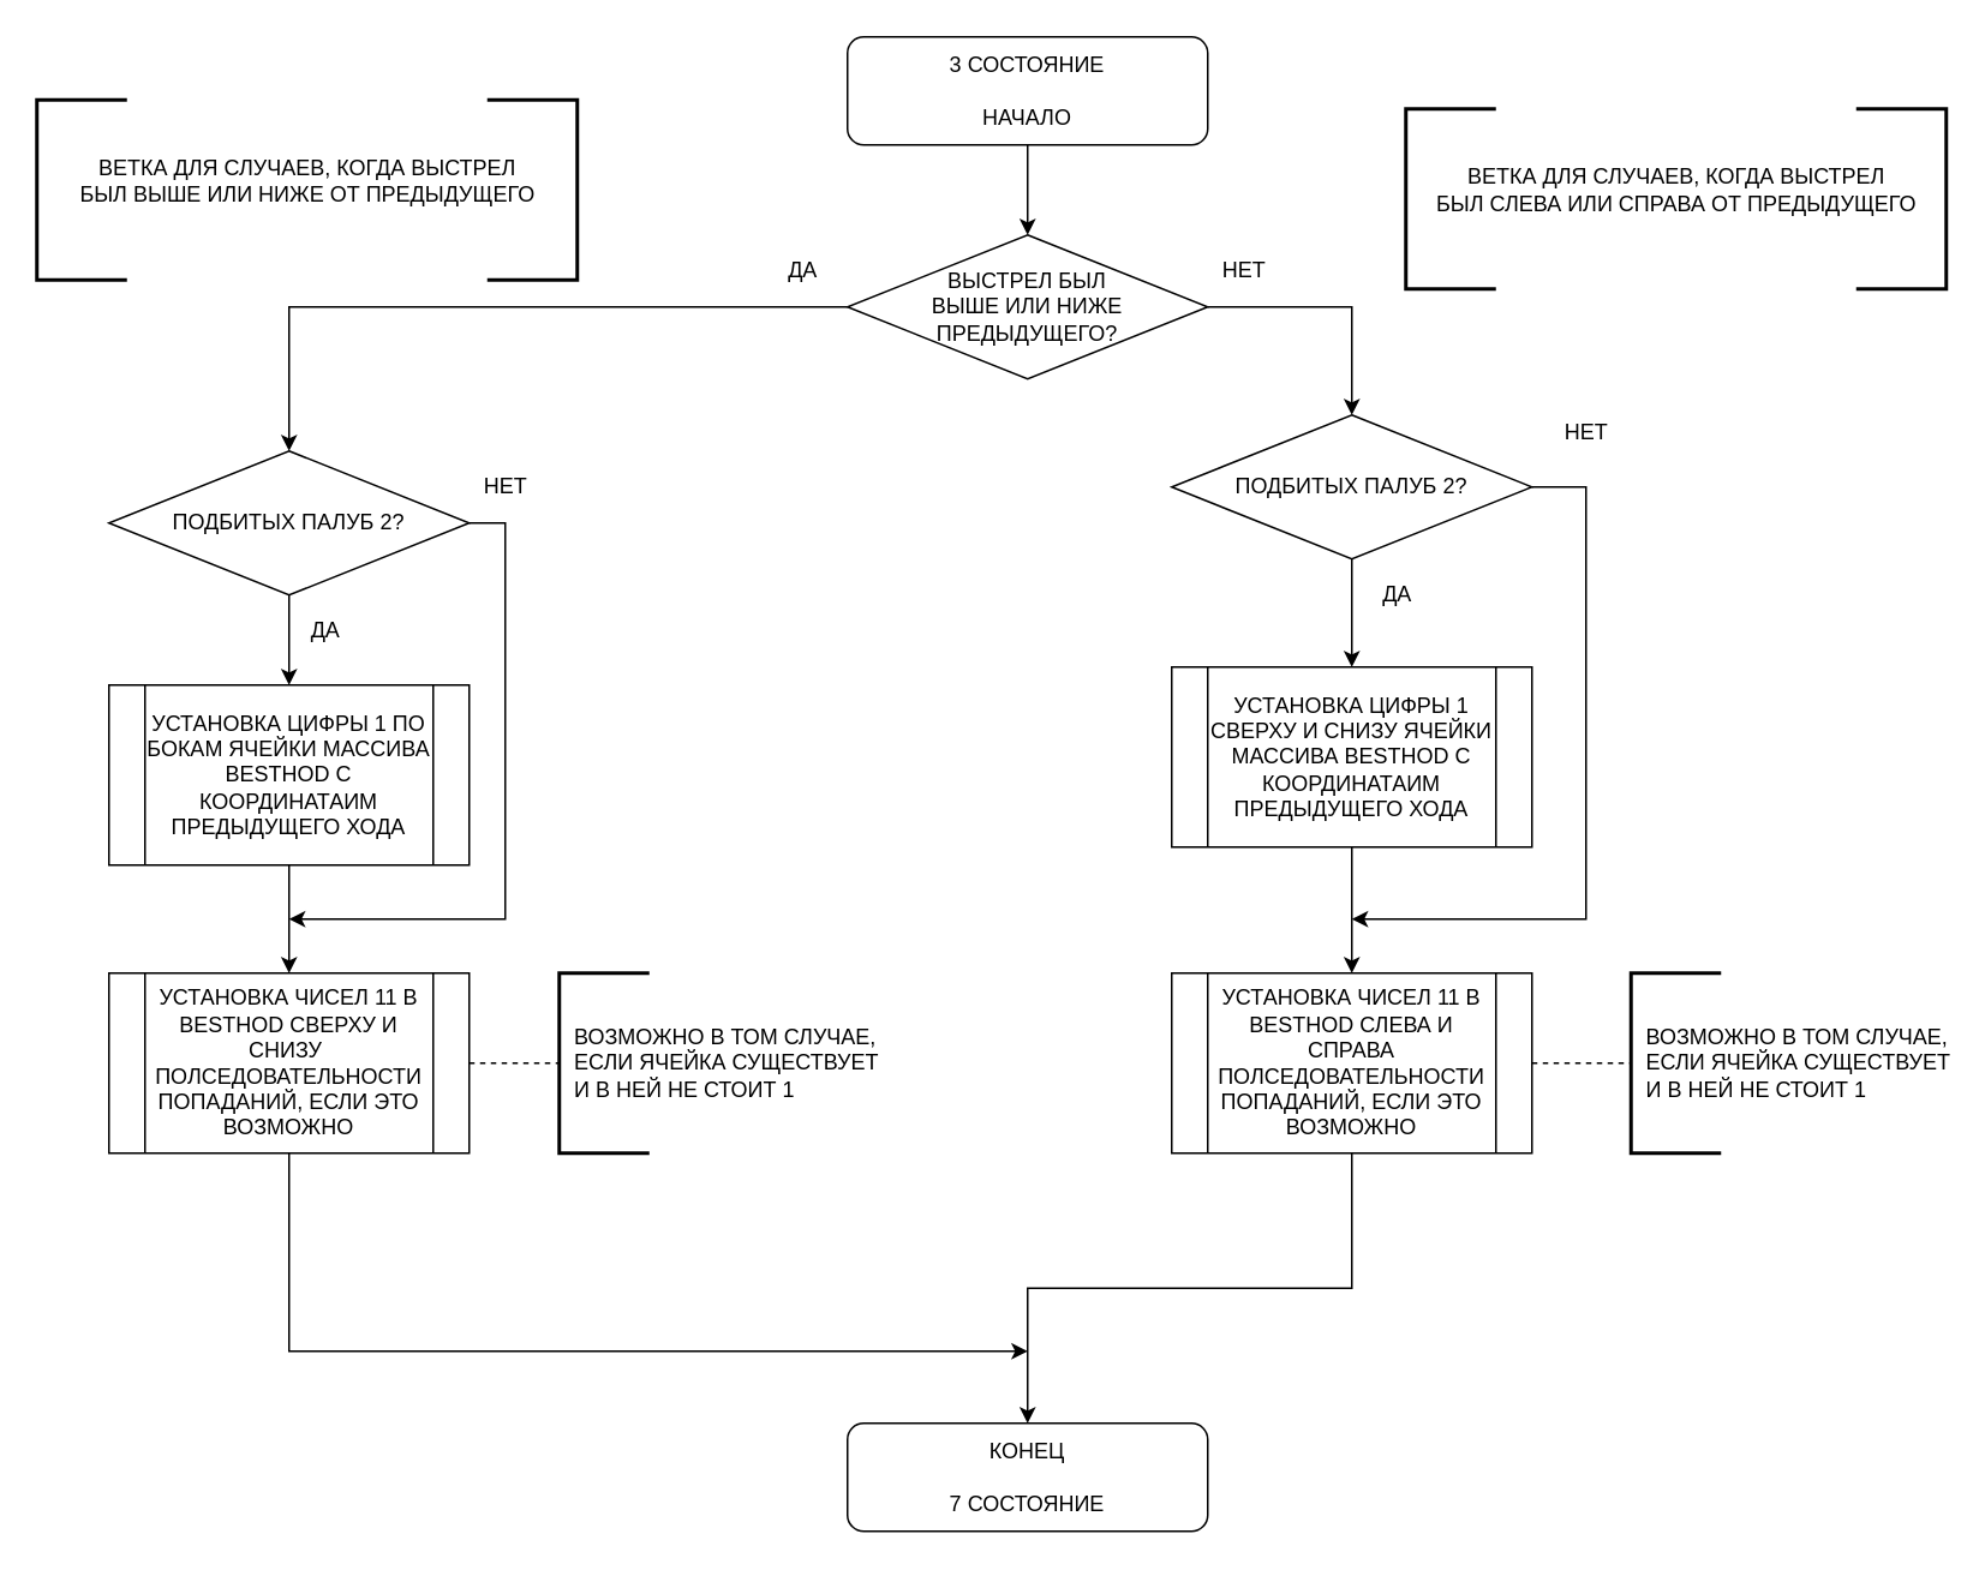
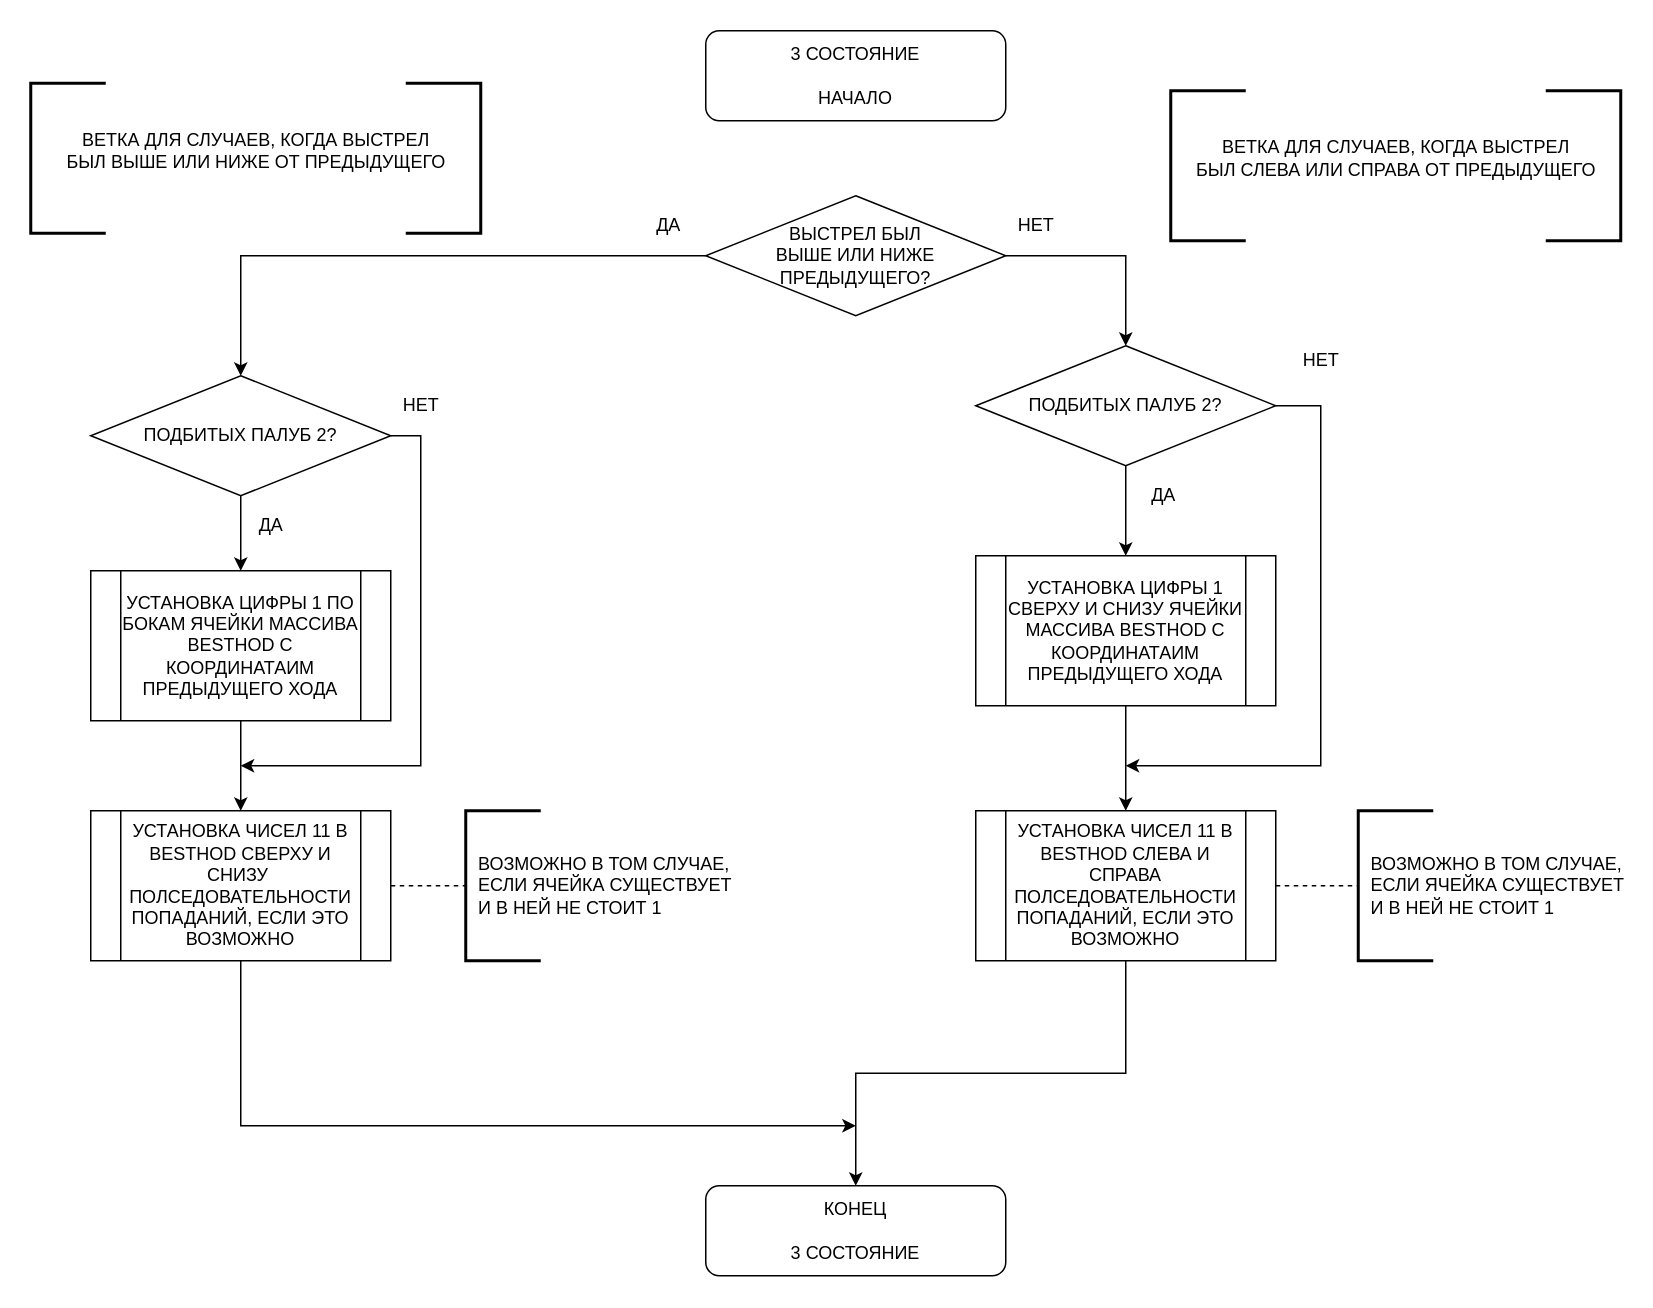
- <mxCell id="2" style="edgeStyle=orthogonalEdgeStyle;rounded=0;orthogonalLoop=1;jettySize=auto;html=1;exitX=0.5;exitY=1;exitDx=0;exitDy=0;entryX=0.5;entryY=0;entryDx=0;entryDy=0;" edge="1" parent="1" source="3" target="6"><mxGeometry relative="1" as="geometry"><mxPoint x="570" y="130" as="targetPoint" /></mxGeometry></mxCell>
- <mxCell id="37" value="КОНЕЦ&lt;br&gt;&lt;br&gt;7 СОСТОЯНИЕ" style="rounded=1;whiteSpace=wrap;html=1;" vertex="1" parent="1"><mxGeometry x="470" y="790" width="200" height="60" as="geometry" /></mxCell>
+ <mxCell id="37" value="КОНЕЦ&lt;br&gt;&lt;br&gt;3 СОСТОЯНИЕ" style="rounded=1;whiteSpace=wrap;html=1;" vertex="1" parent="1"><mxGeometry x="470" y="790" width="200" height="60" as="geometry" /></mxCell>
